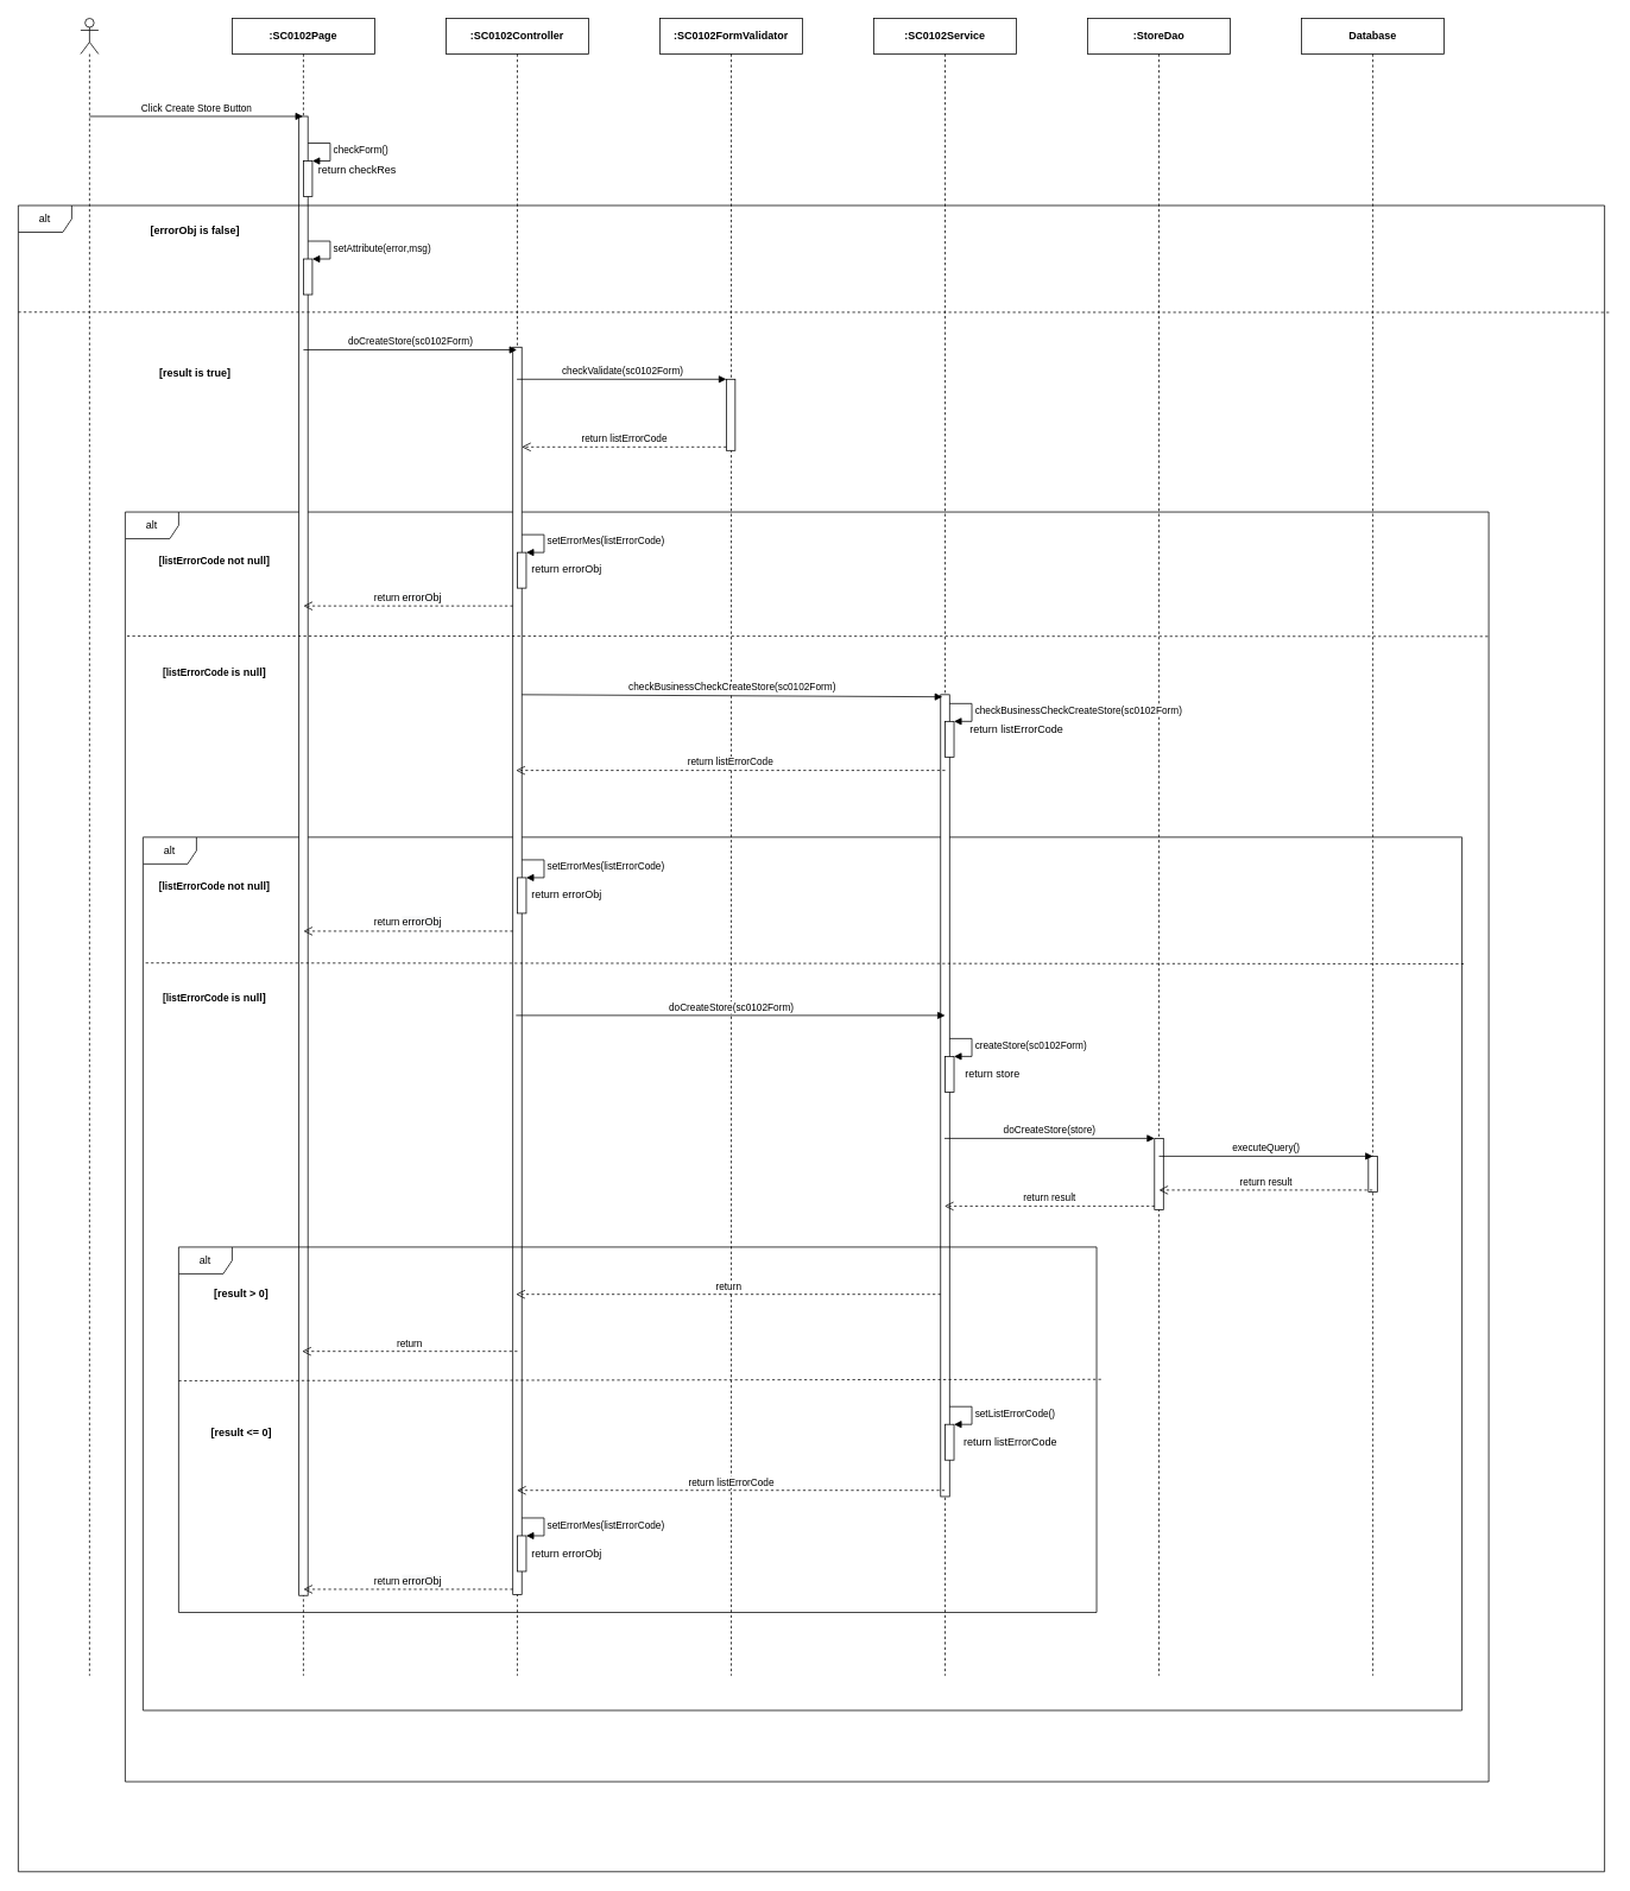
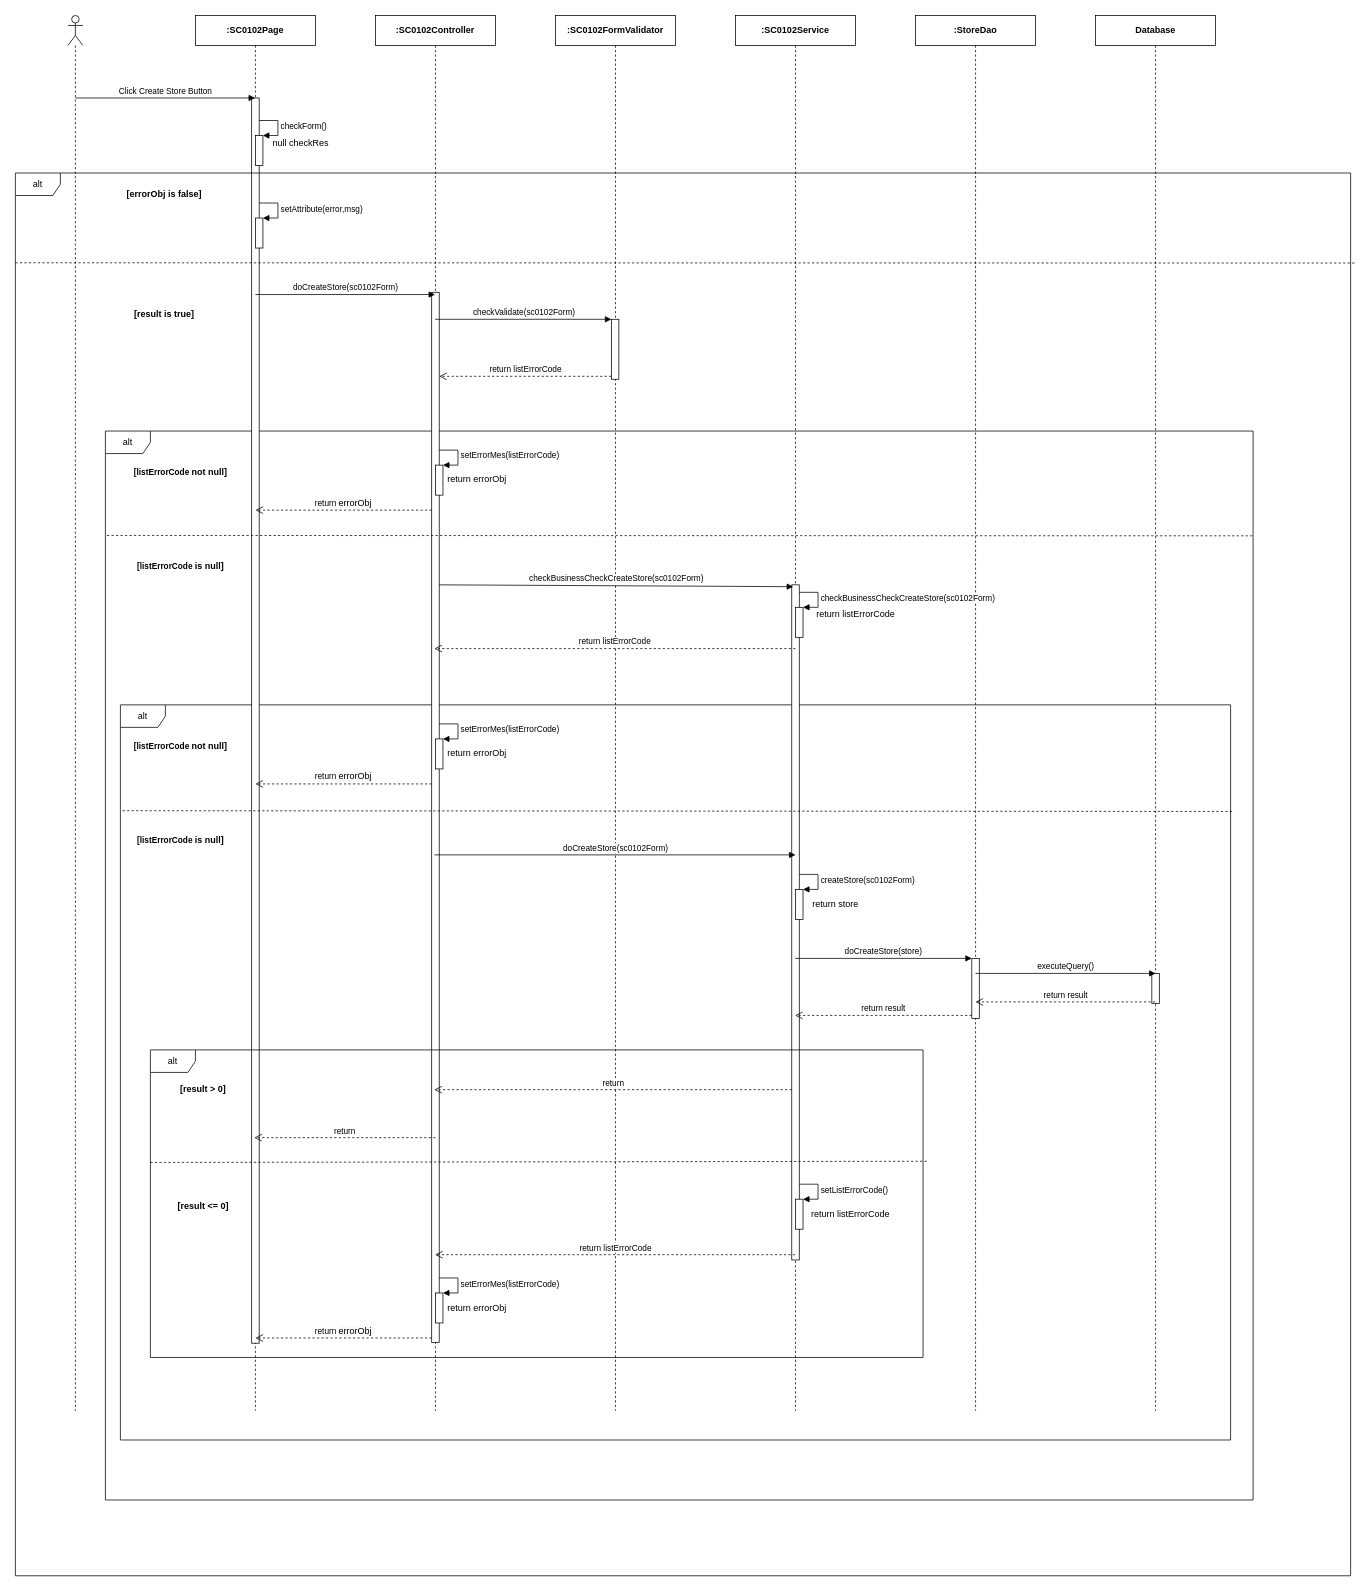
- <mxCell id="65" value="return checkRes" style="text;html=1;align=center;verticalAlign=middle;resizable=0;points=[];autosize=1;" vertex="1" parent="1"><mxGeometry x="350" y="180" width="100" height="20" as="geometry" /></mxCell>
+ <mxCell id="65" value="null checkRes" style="text;html=1;align=center;verticalAlign=middle;resizable=0;points=[];autosize=1;" vertex="1" parent="1"><mxGeometry x="350" y="180" width="100" height="20" as="geometry" /></mxCell>
